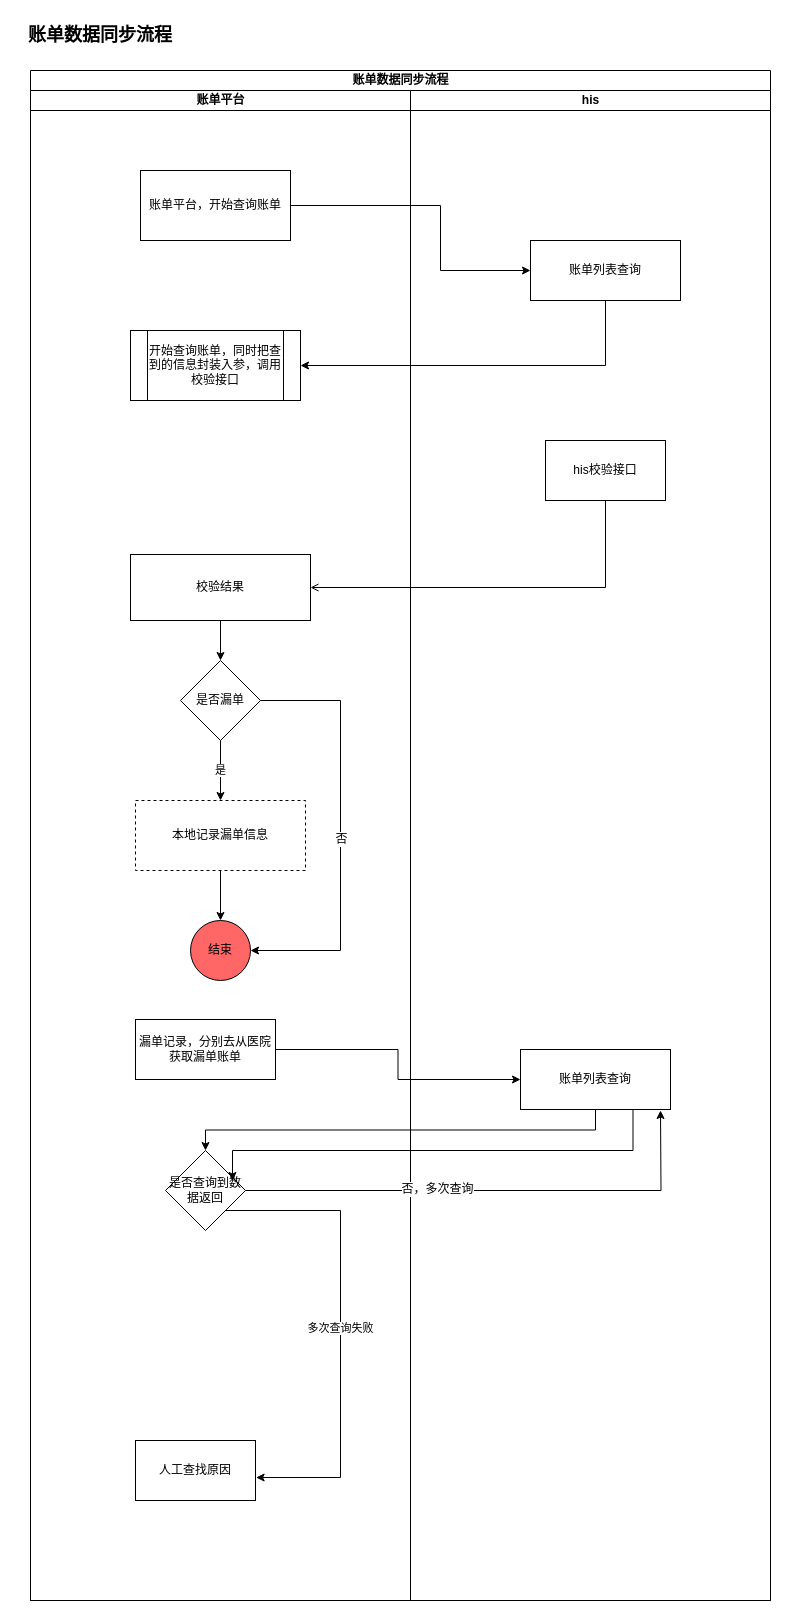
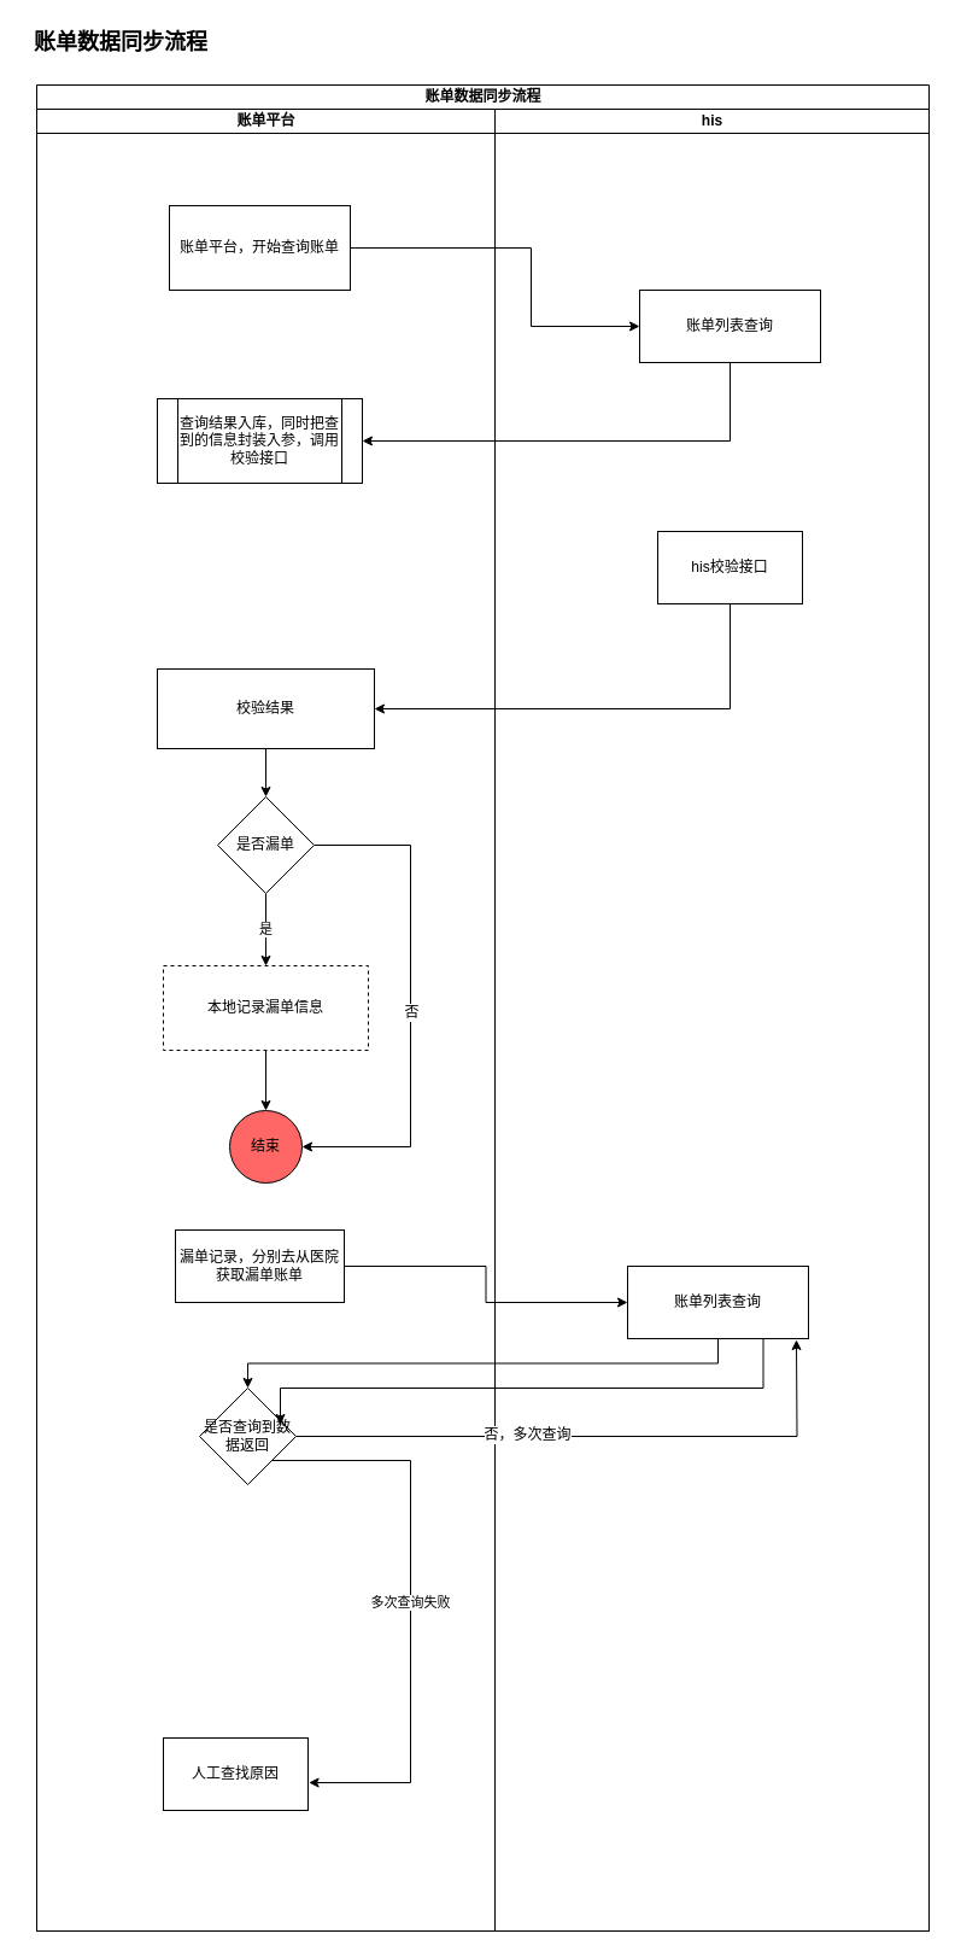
- <mxCell id="6" value="开始查询账单，同时把查到的信息封装入参，调用校验接口" style="shape=process;whiteSpace=wrap;html=1;backgroundOutline=1;fillColor=#FFFFFF;" vertex="1" parent="4"><mxGeometry x="100" y="240" width="170" height="70" as="geometry" /></mxCell>
+ <mxCell id="6" value="查询结果入库，同时把查到的信息封装入参，调用校验接口" style="shape=process;whiteSpace=wrap;html=1;backgroundOutline=1;fillColor=#FFFFFF;" vertex="1" parent="4"><mxGeometry x="100" y="240" width="170" height="70" as="geometry" /></mxCell>
- <mxCell id="26" style="edgeStyle=orthogonalEdgeStyle;rounded=0;orthogonalLoop=1;jettySize=auto;html=1;entryX=1;entryY=0.5;entryDx=0;entryDy=0;endArrow=open;" edge="1" parent="2" source="22" target="8"><mxGeometry relative="1" as="geometry"><Array as="points"><mxPoint x="575" y="517" /></Array></mxGeometry></mxCell>
+ <mxCell id="26" style="edgeStyle=orthogonalEdgeStyle;rounded=0;orthogonalLoop=1;jettySize=auto;html=1;entryX=1;entryY=0.5;entryDx=0;entryDy=0;" edge="1" parent="2" source="22" target="8"><mxGeometry relative="1" as="geometry"><Array as="points"><mxPoint x="575" y="517" /></Array></mxGeometry></mxCell>
- <mxCell id="16" value="漏单记录，分别去从医院获取漏单账单" style="rounded=0;whiteSpace=wrap;html=1;fillColor=#FFFFFF;" vertex="1" parent="4"><mxGeometry x="105" y="929" width="140" height="60" as="geometry" /></mxCell>
+ <mxCell id="16" value="漏单记录，分别去从医院获取漏单账单" style="rounded=0;whiteSpace=wrap;html=1;fillColor=#FFFFFF;" vertex="1" parent="4"><mxGeometry x="115" y="929" width="140" height="60" as="geometry" /></mxCell>
